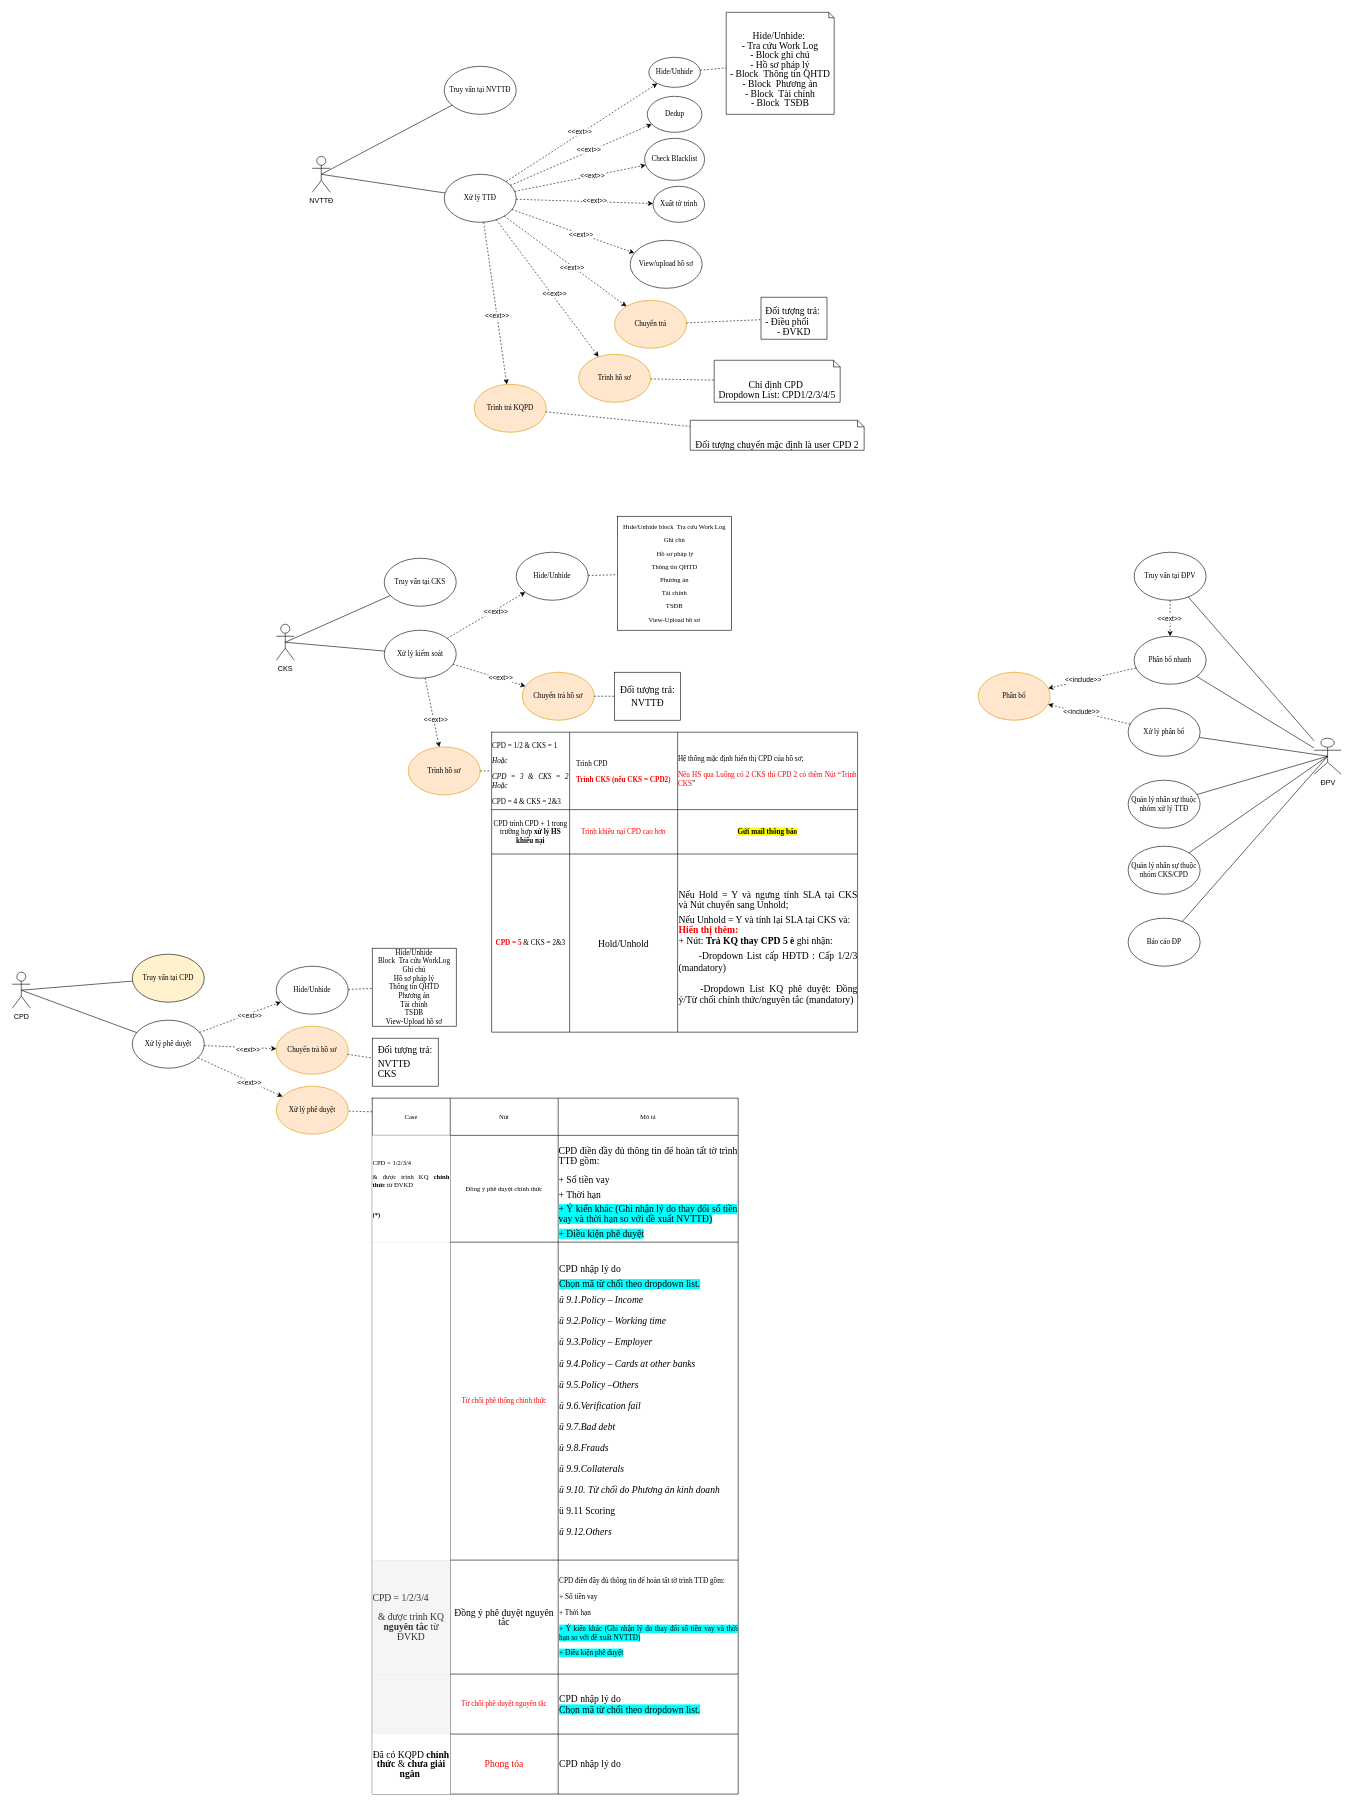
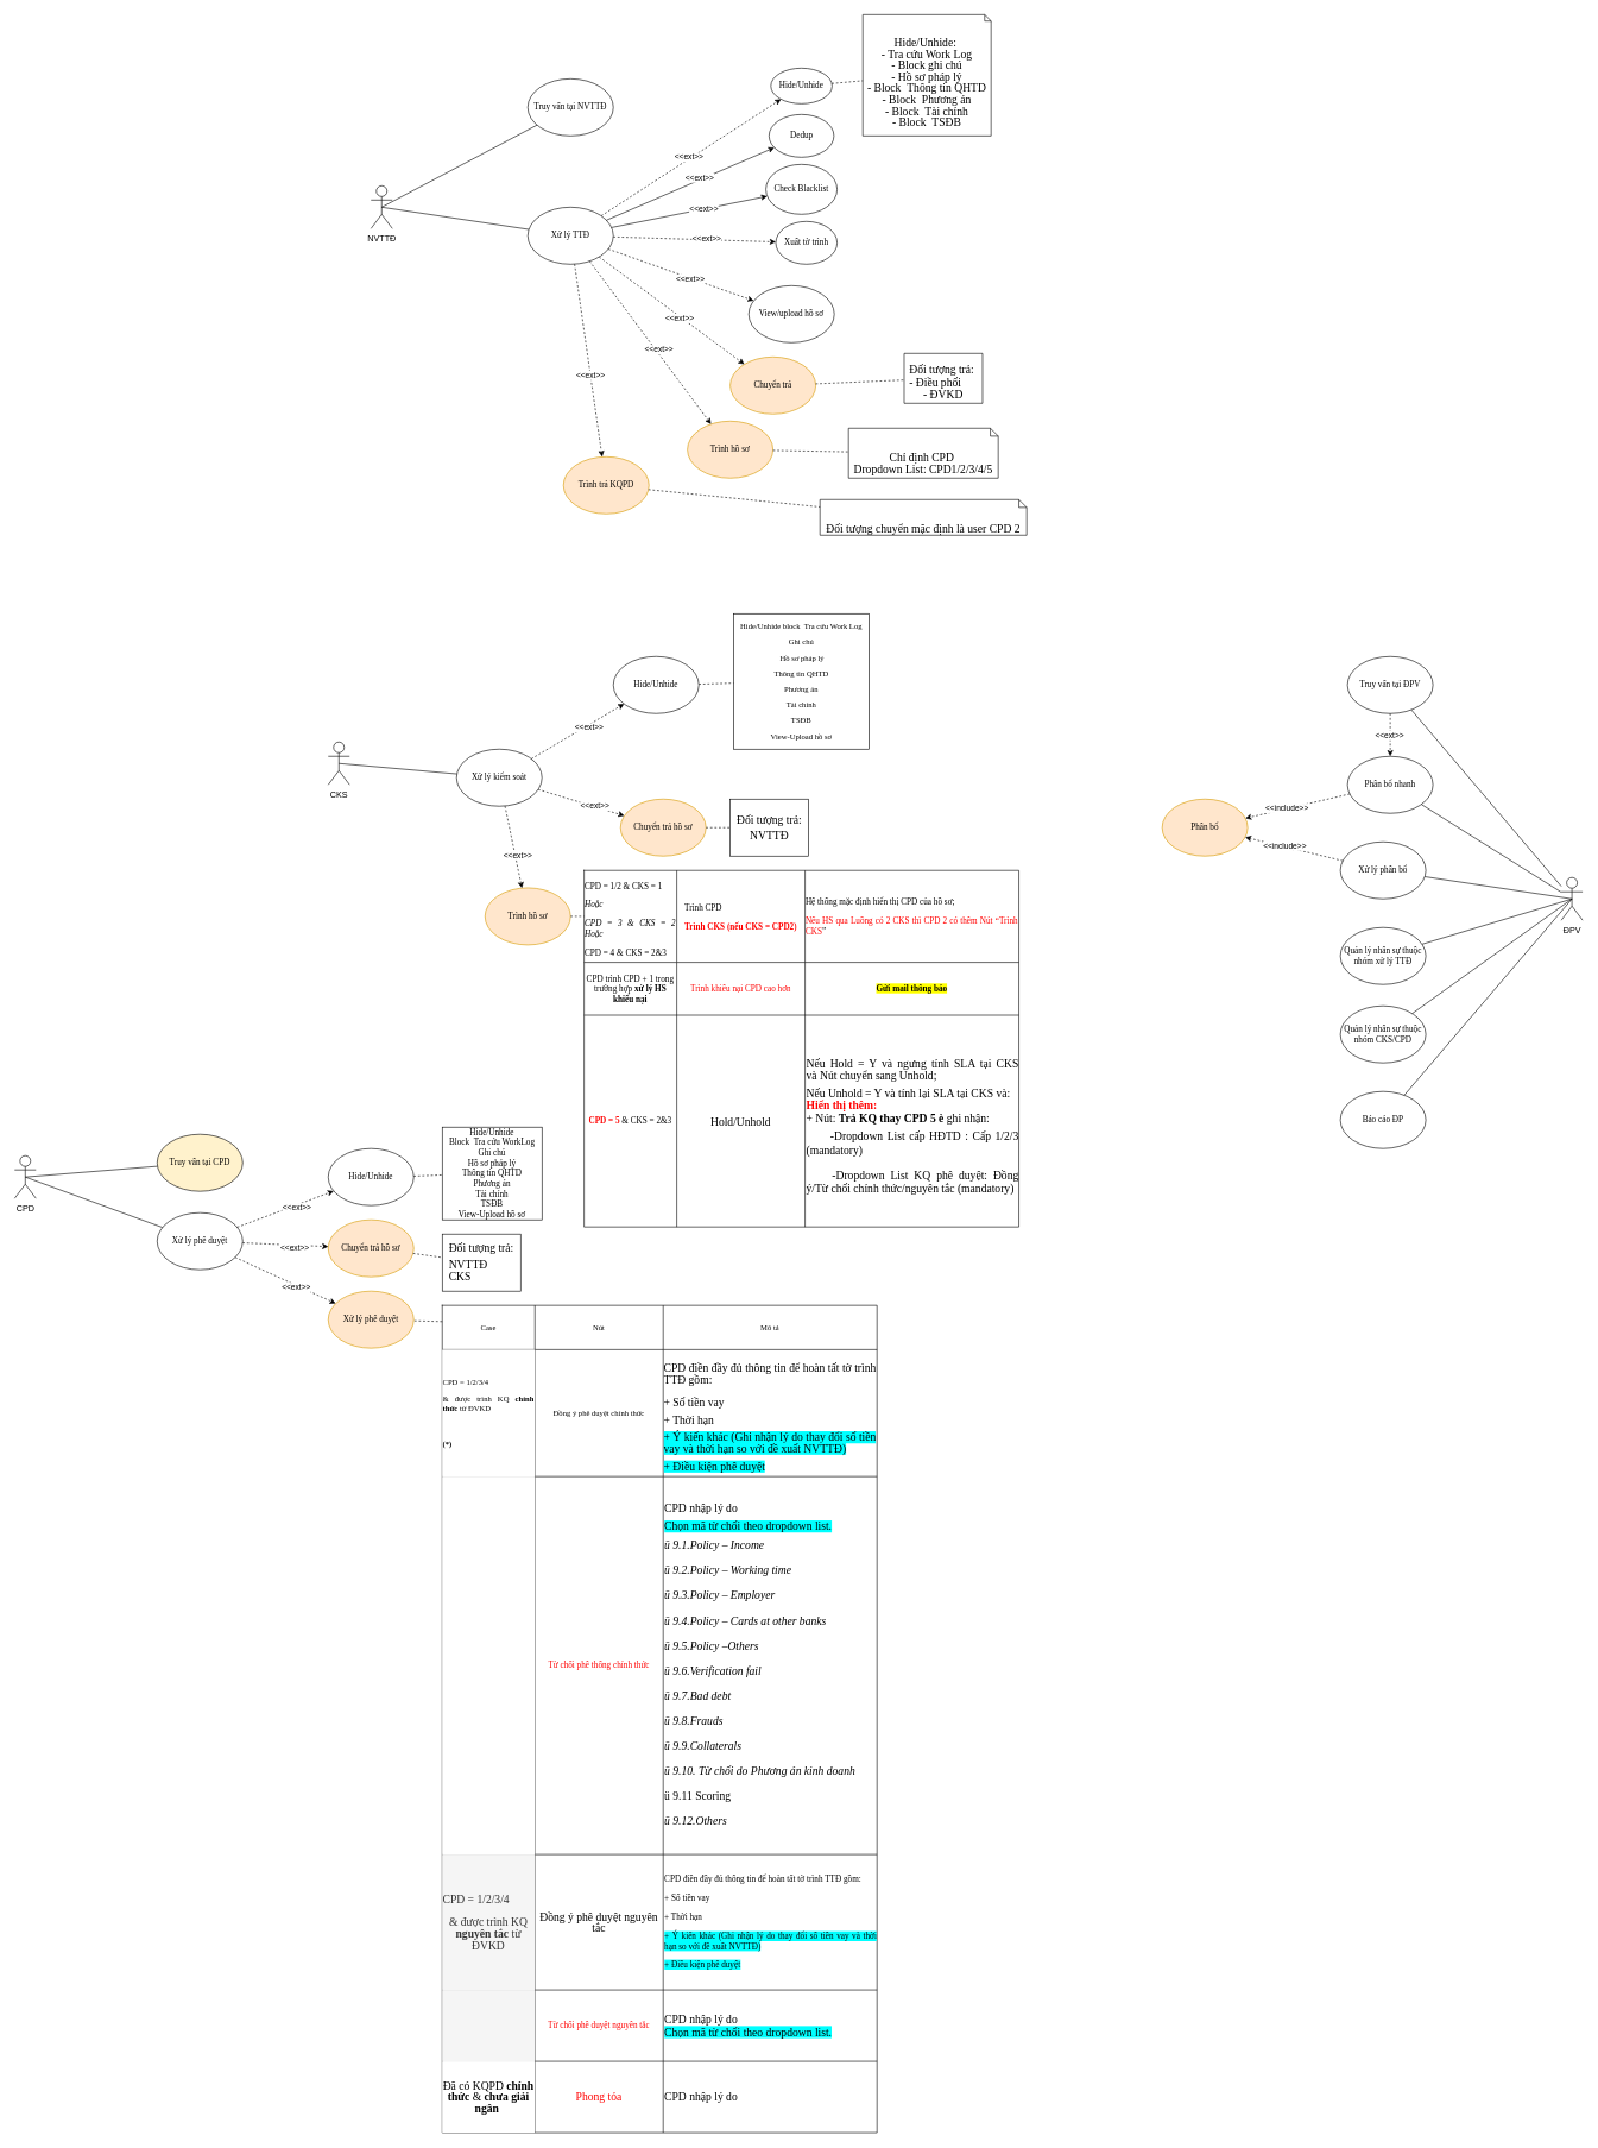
- <mxCell id="14" value="" style="endArrow=classic;html=1;rounded=0;dashed=1;" edge="1" parent="1" source="3" target="5"><mxGeometry width="50" height="50" relative="1" as="geometry"><mxPoint x="838.773" y="304.899" as="sourcePoint" /><mxPoint x="1051.269" y="45.116" as="targetPoint" /></mxGeometry></mxCell>
+ <mxCell id="14" value="" style="endArrow=classic;html=1;rounded=0;dashed=0;" edge="1" parent="1" source="3" target="5"><mxGeometry width="50" height="50" relative="1" as="geometry"><mxPoint x="838.773" y="304.899" as="sourcePoint" /><mxPoint x="1051.269" y="45.116" as="targetPoint" /></mxGeometry></mxCell>
- <mxCell id="16" value="" style="endArrow=classic;html=1;rounded=0;dashed=1;" edge="1" parent="1" source="3" target="6"><mxGeometry width="50" height="50" relative="1" as="geometry"><mxPoint x="848.773" y="314.899" as="sourcePoint" /><mxPoint x="1061.269" y="55.116" as="targetPoint" /></mxGeometry></mxCell>
+ <mxCell id="16" value="" style="endArrow=classic;html=1;rounded=0;dashed=0;" edge="1" parent="1" source="3" target="6"><mxGeometry width="50" height="50" relative="1" as="geometry"><mxPoint x="848.773" y="314.899" as="sourcePoint" /><mxPoint x="1061.269" y="55.116" as="targetPoint" /></mxGeometry></mxCell>
- <mxCell id="38" value="Truy vấn tại CKS" style="ellipse;whiteSpace=wrap;html=1;fontFamily=Times New Roman;" vertex="1" parent="1"><mxGeometry x="640" y="930" width="120" height="80" as="geometry" /></mxCell>
- <mxCell id="85" value="" style="endArrow=none;html=1;rounded=0;fontFamily=Times New Roman;fontColor=#000000;exitX=0.5;exitY=0.5;exitDx=0;exitDy=0;exitPerimeter=0;" edge="1" parent="1" source="73" target="38"><mxGeometry width="50" height="50" relative="1" as="geometry"><mxPoint x="550" y="890" as="sourcePoint" /><mxPoint x="600" y="840" as="targetPoint" /></mxGeometry></mxCell>
- <mxCell id="63" value="ĐPV" style="shape=umlActor;verticalLabelPosition=bottom;verticalAlign=top;html=1;" vertex="1" parent="1"><mxGeometry x="2190" y="1230" width="45" height="60" as="geometry" /></mxCell>
+ <mxCell id="63" value="ĐPV" style="shape=umlActor;verticalLabelPosition=bottom;verticalAlign=top;html=1;" vertex="1" parent="1"><mxGeometry x="2190" y="1230" width="30" height="60" as="geometry" /></mxCell>
